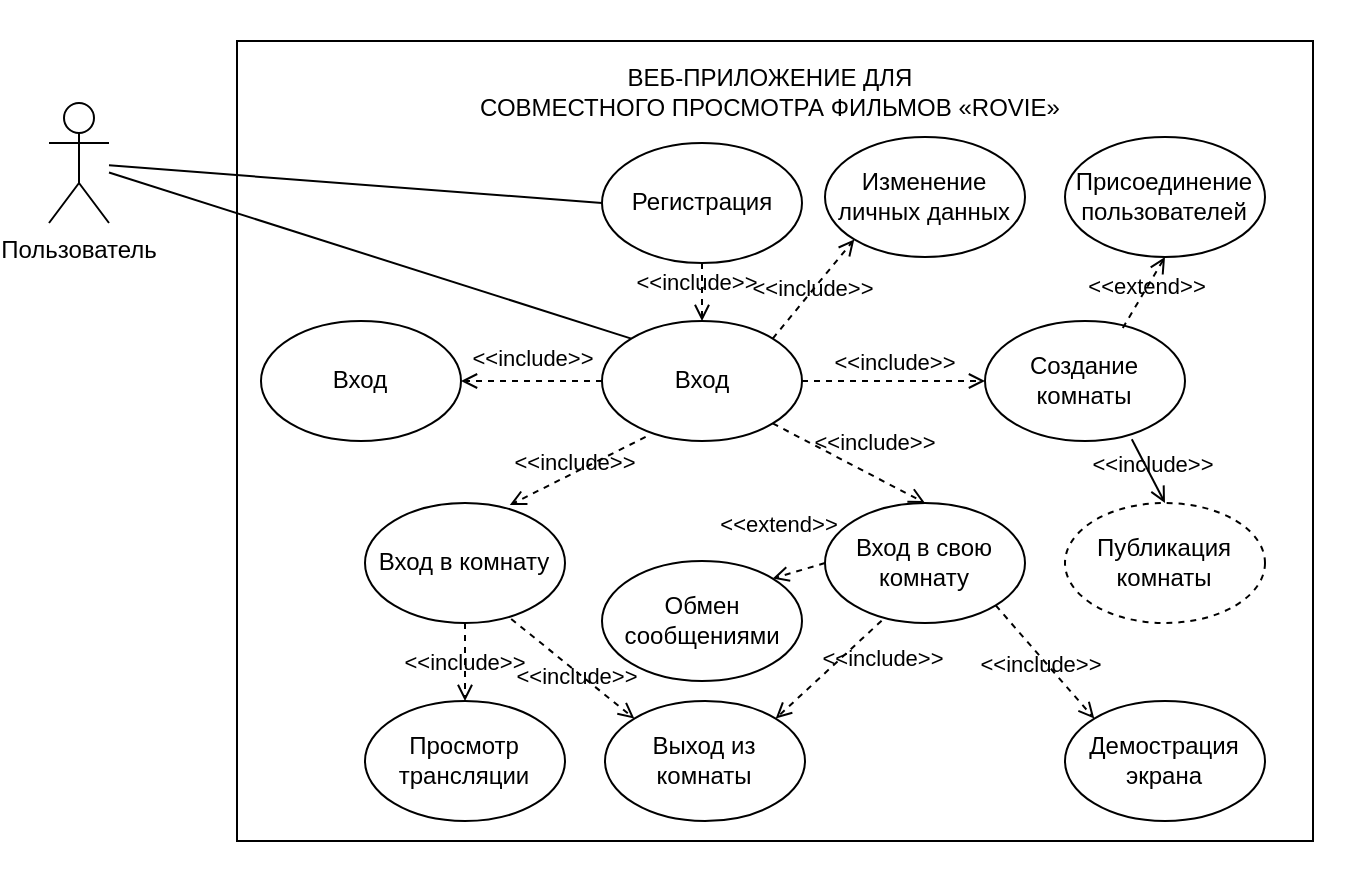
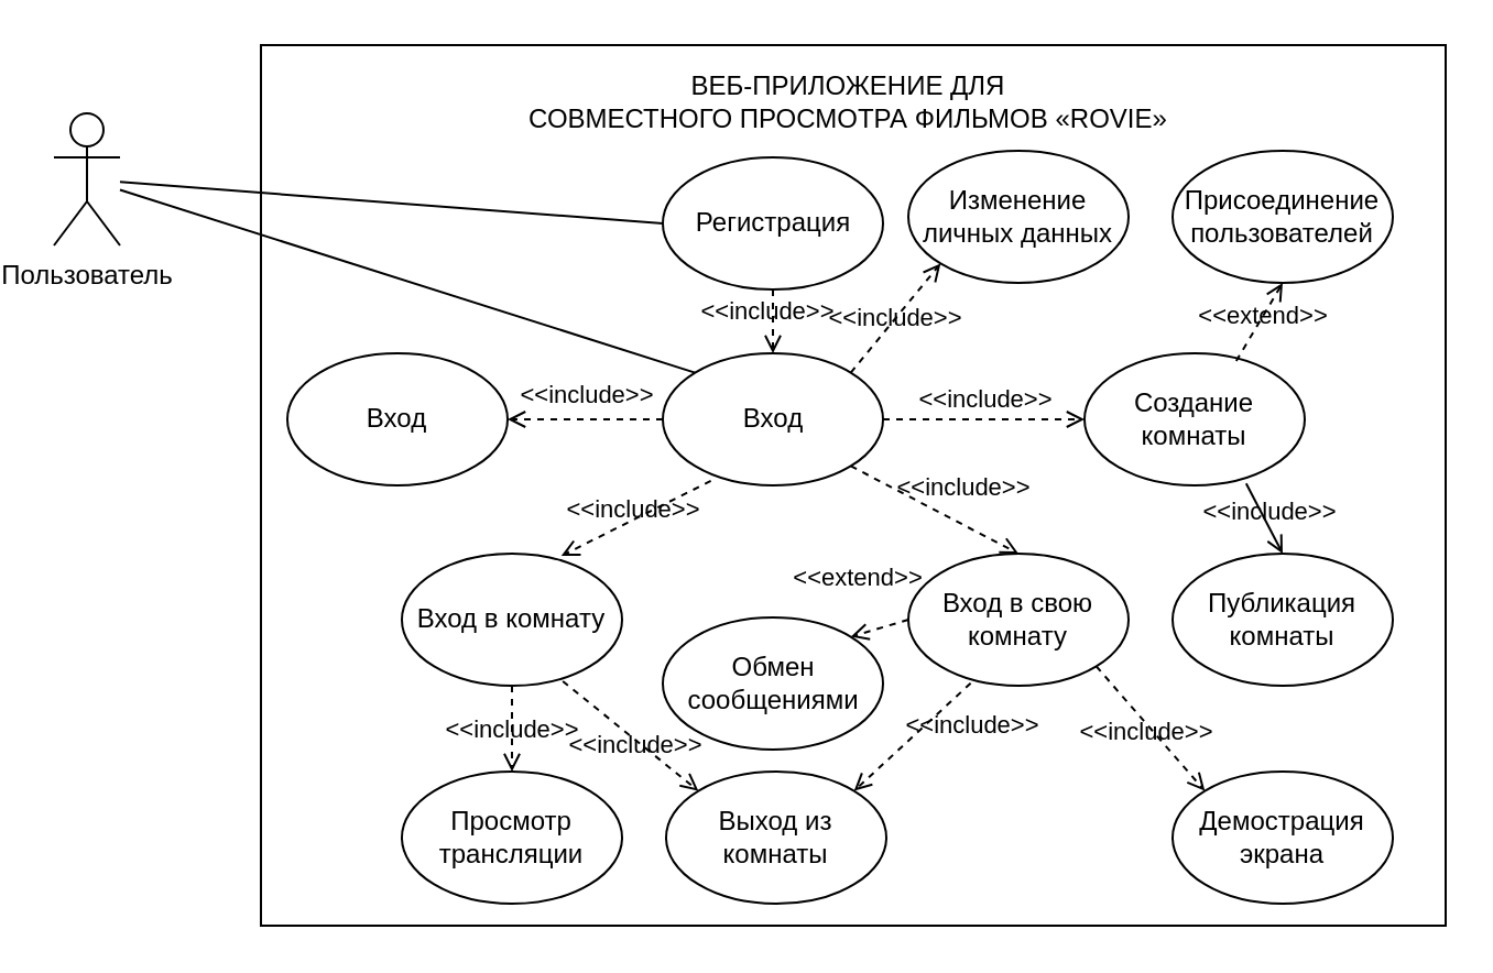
- <mxCell id="11" value="Публикация комнаты" style="ellipse;whiteSpace=wrap;html=1;dashed=1;" parent="1" vertex="1"><mxGeometry x="528" y="251" width="100" height="60" as="geometry" /></mxCell>
+ <mxCell id="11" value="Публикация комнаты" style="ellipse;whiteSpace=wrap;html=1;" parent="1" vertex="1"><mxGeometry x="528" y="251" width="100" height="60" as="geometry" /></mxCell>
